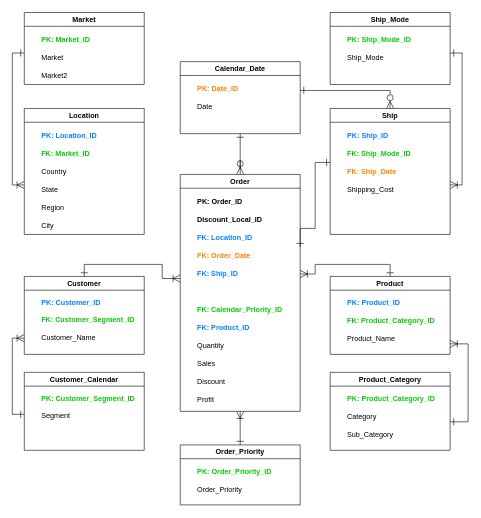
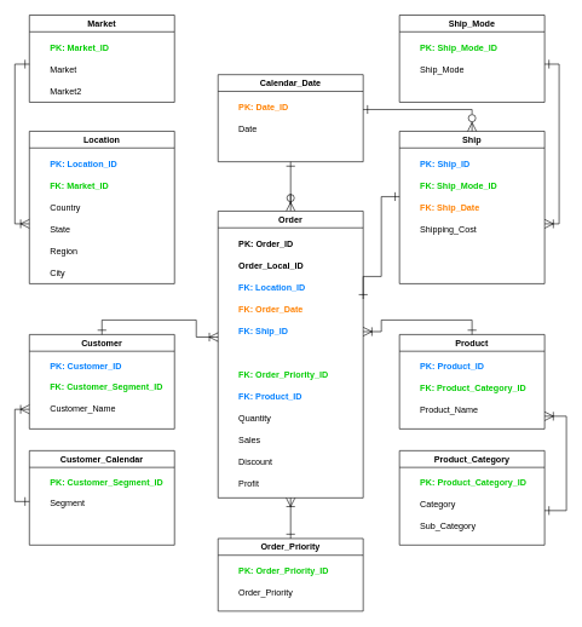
- <mxCell id="15" value="&lt;font color=&quot;#000000&quot; style=&quot;&quot;&gt;&lt;span style=&quot;white-space: pre;&quot;&gt;&#09;&lt;/span&gt;Discount_Local_ID&lt;/font&gt;" style="text;html=1;strokeColor=none;fillColor=none;align=left;verticalAlign=middle;whiteSpace=wrap;rounded=0;fontColor=#9999FF;fontStyle=1" vertex="1" parent="4"><mxGeometry y="60" width="200" height="30" as="geometry" /></mxCell>
+ <mxCell id="15" value="&lt;font color=&quot;#000000&quot; style=&quot;&quot;&gt;&lt;span style=&quot;white-space: pre;&quot;&gt;&#09;&lt;/span&gt;Order_Local_ID&lt;/font&gt;" style="text;html=1;strokeColor=none;fillColor=none;align=left;verticalAlign=middle;whiteSpace=wrap;rounded=0;fontColor=#9999FF;fontStyle=1" vertex="1" parent="4"><mxGeometry y="60" width="200" height="30" as="geometry" /></mxCell>
- <mxCell id="9" value="&lt;font color=&quot;#00cc00&quot;&gt;&lt;b&gt;&lt;span style=&quot;white-space: pre;&quot;&gt;&#09;&lt;/span&gt;FK: Calendar_Priority_ID&lt;/b&gt;&lt;/font&gt;" style="text;html=1;strokeColor=none;fillColor=none;align=left;verticalAlign=middle;whiteSpace=wrap;rounded=0;" vertex="1" parent="4"><mxGeometry y="211" width="200" height="30" as="geometry" /></mxCell>
+ <mxCell id="9" value="&lt;font color=&quot;#00cc00&quot;&gt;&lt;b&gt;&lt;span style=&quot;white-space: pre;&quot;&gt;&#09;&lt;/span&gt;FK: Order_Priority_ID&lt;/b&gt;&lt;/font&gt;" style="text;html=1;strokeColor=none;fillColor=none;align=left;verticalAlign=middle;whiteSpace=wrap;rounded=0;" vertex="1" parent="4"><mxGeometry y="211" width="200" height="30" as="geometry" /></mxCell>
